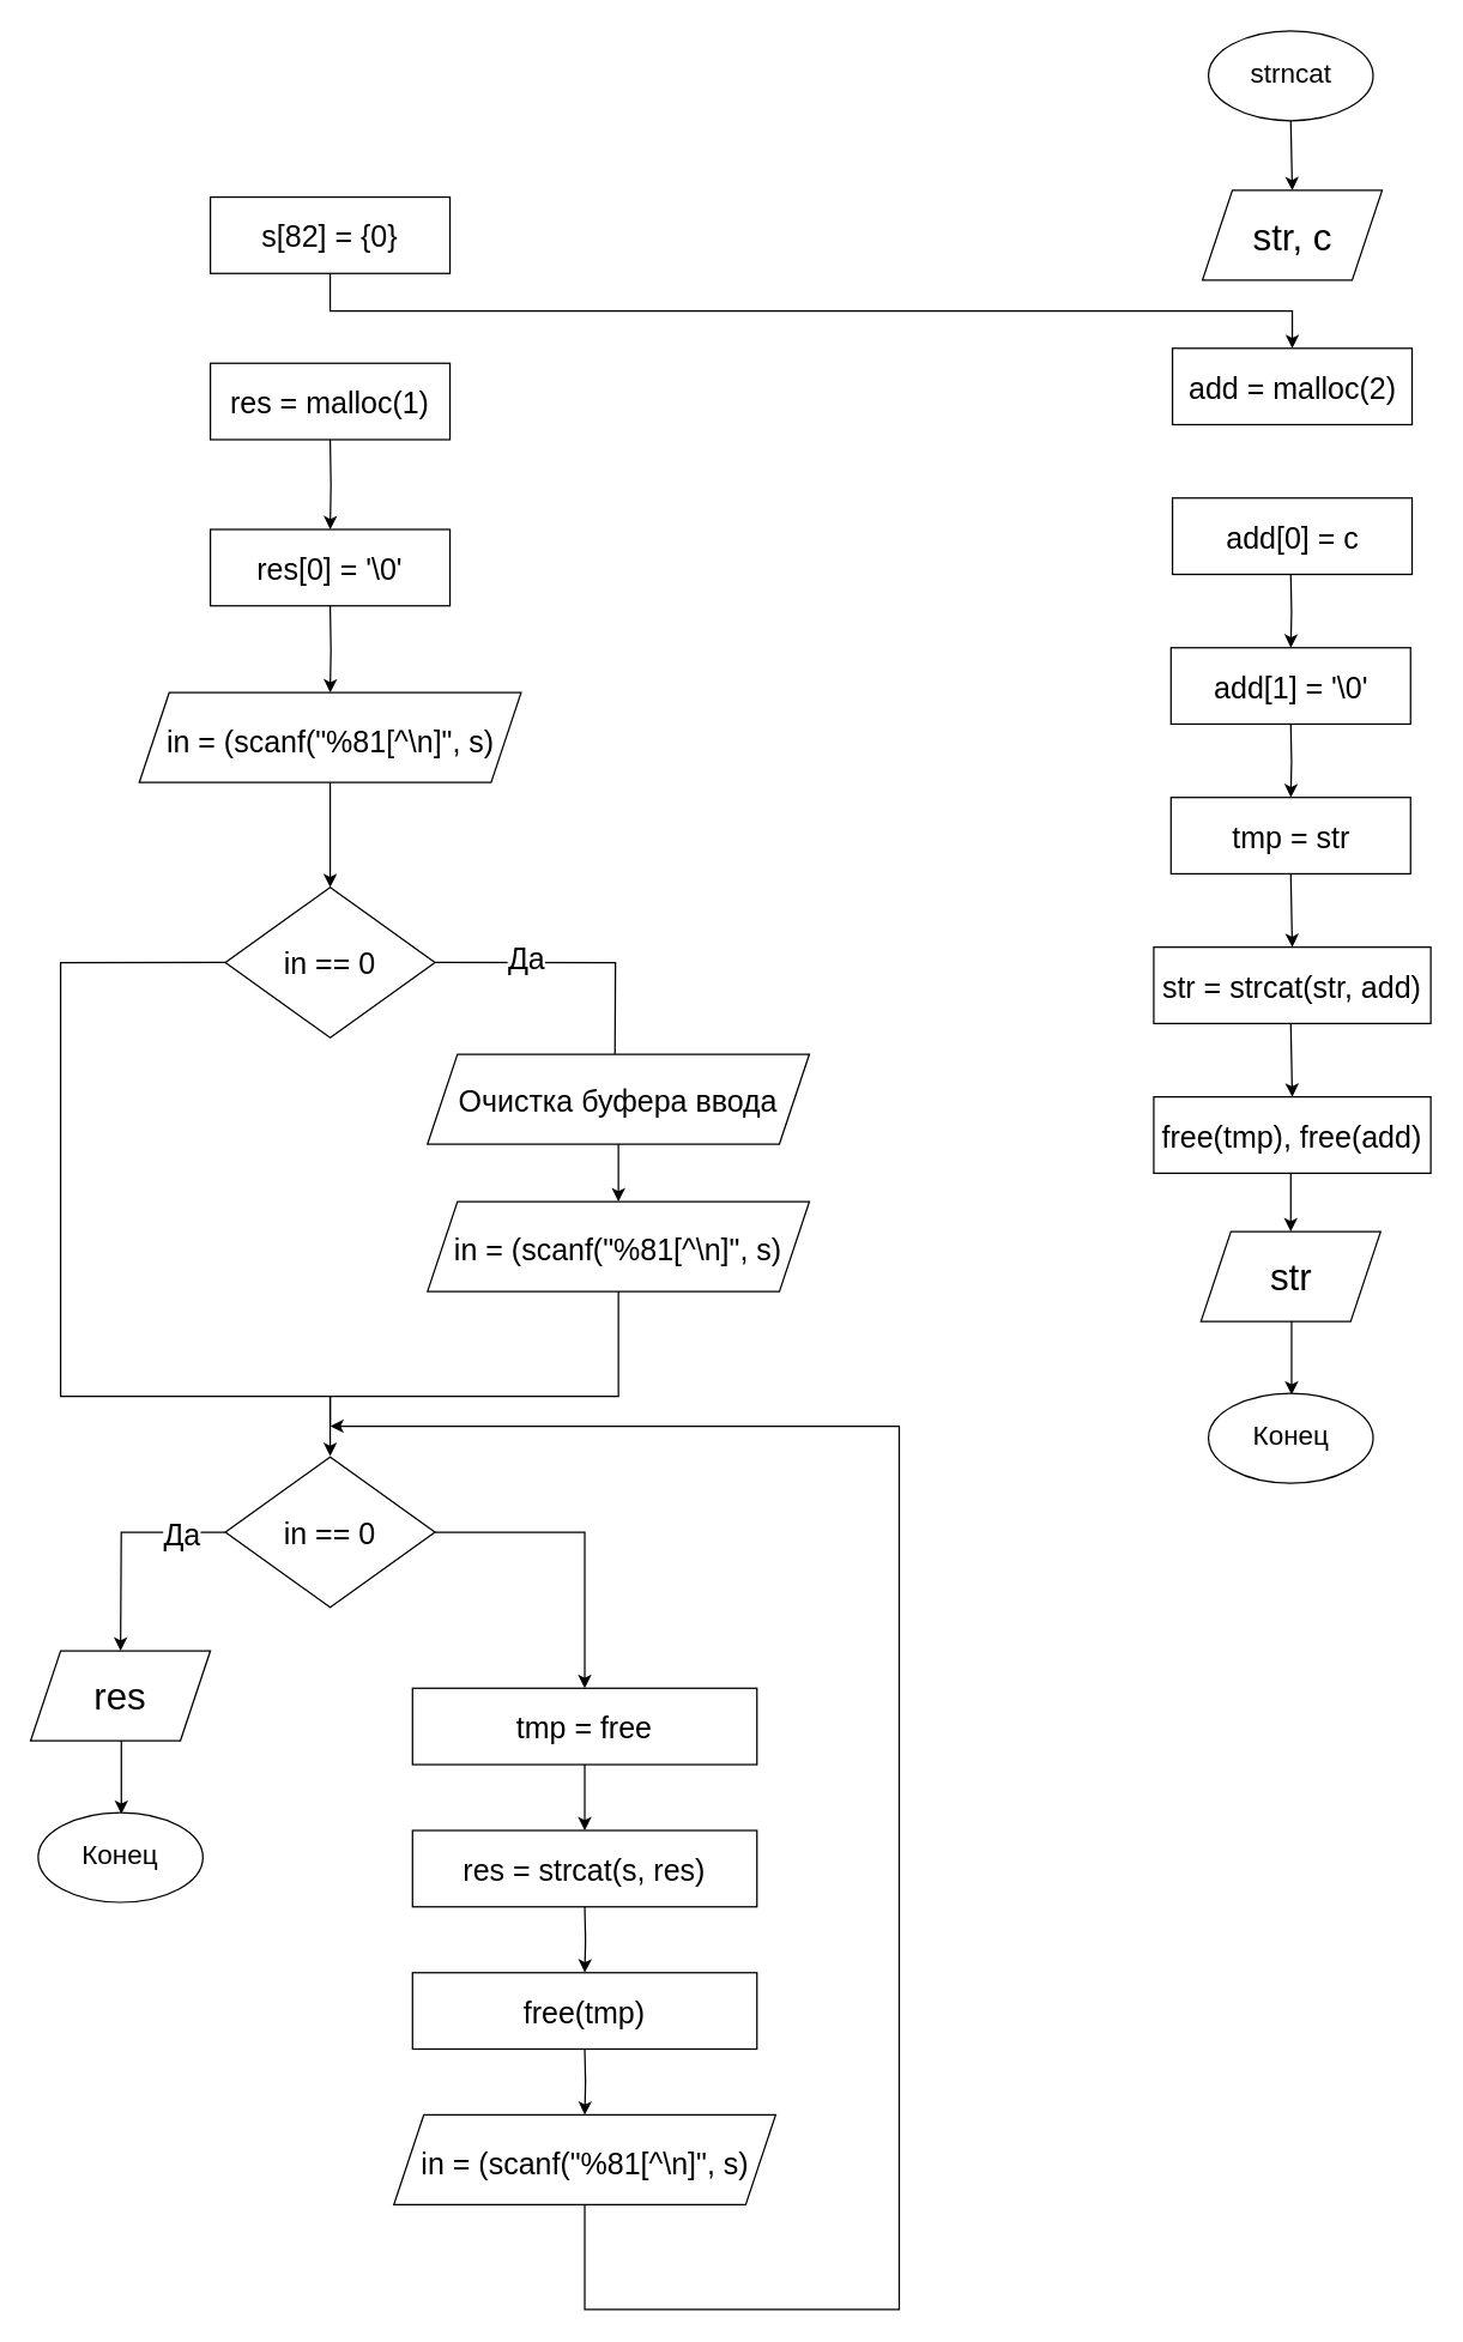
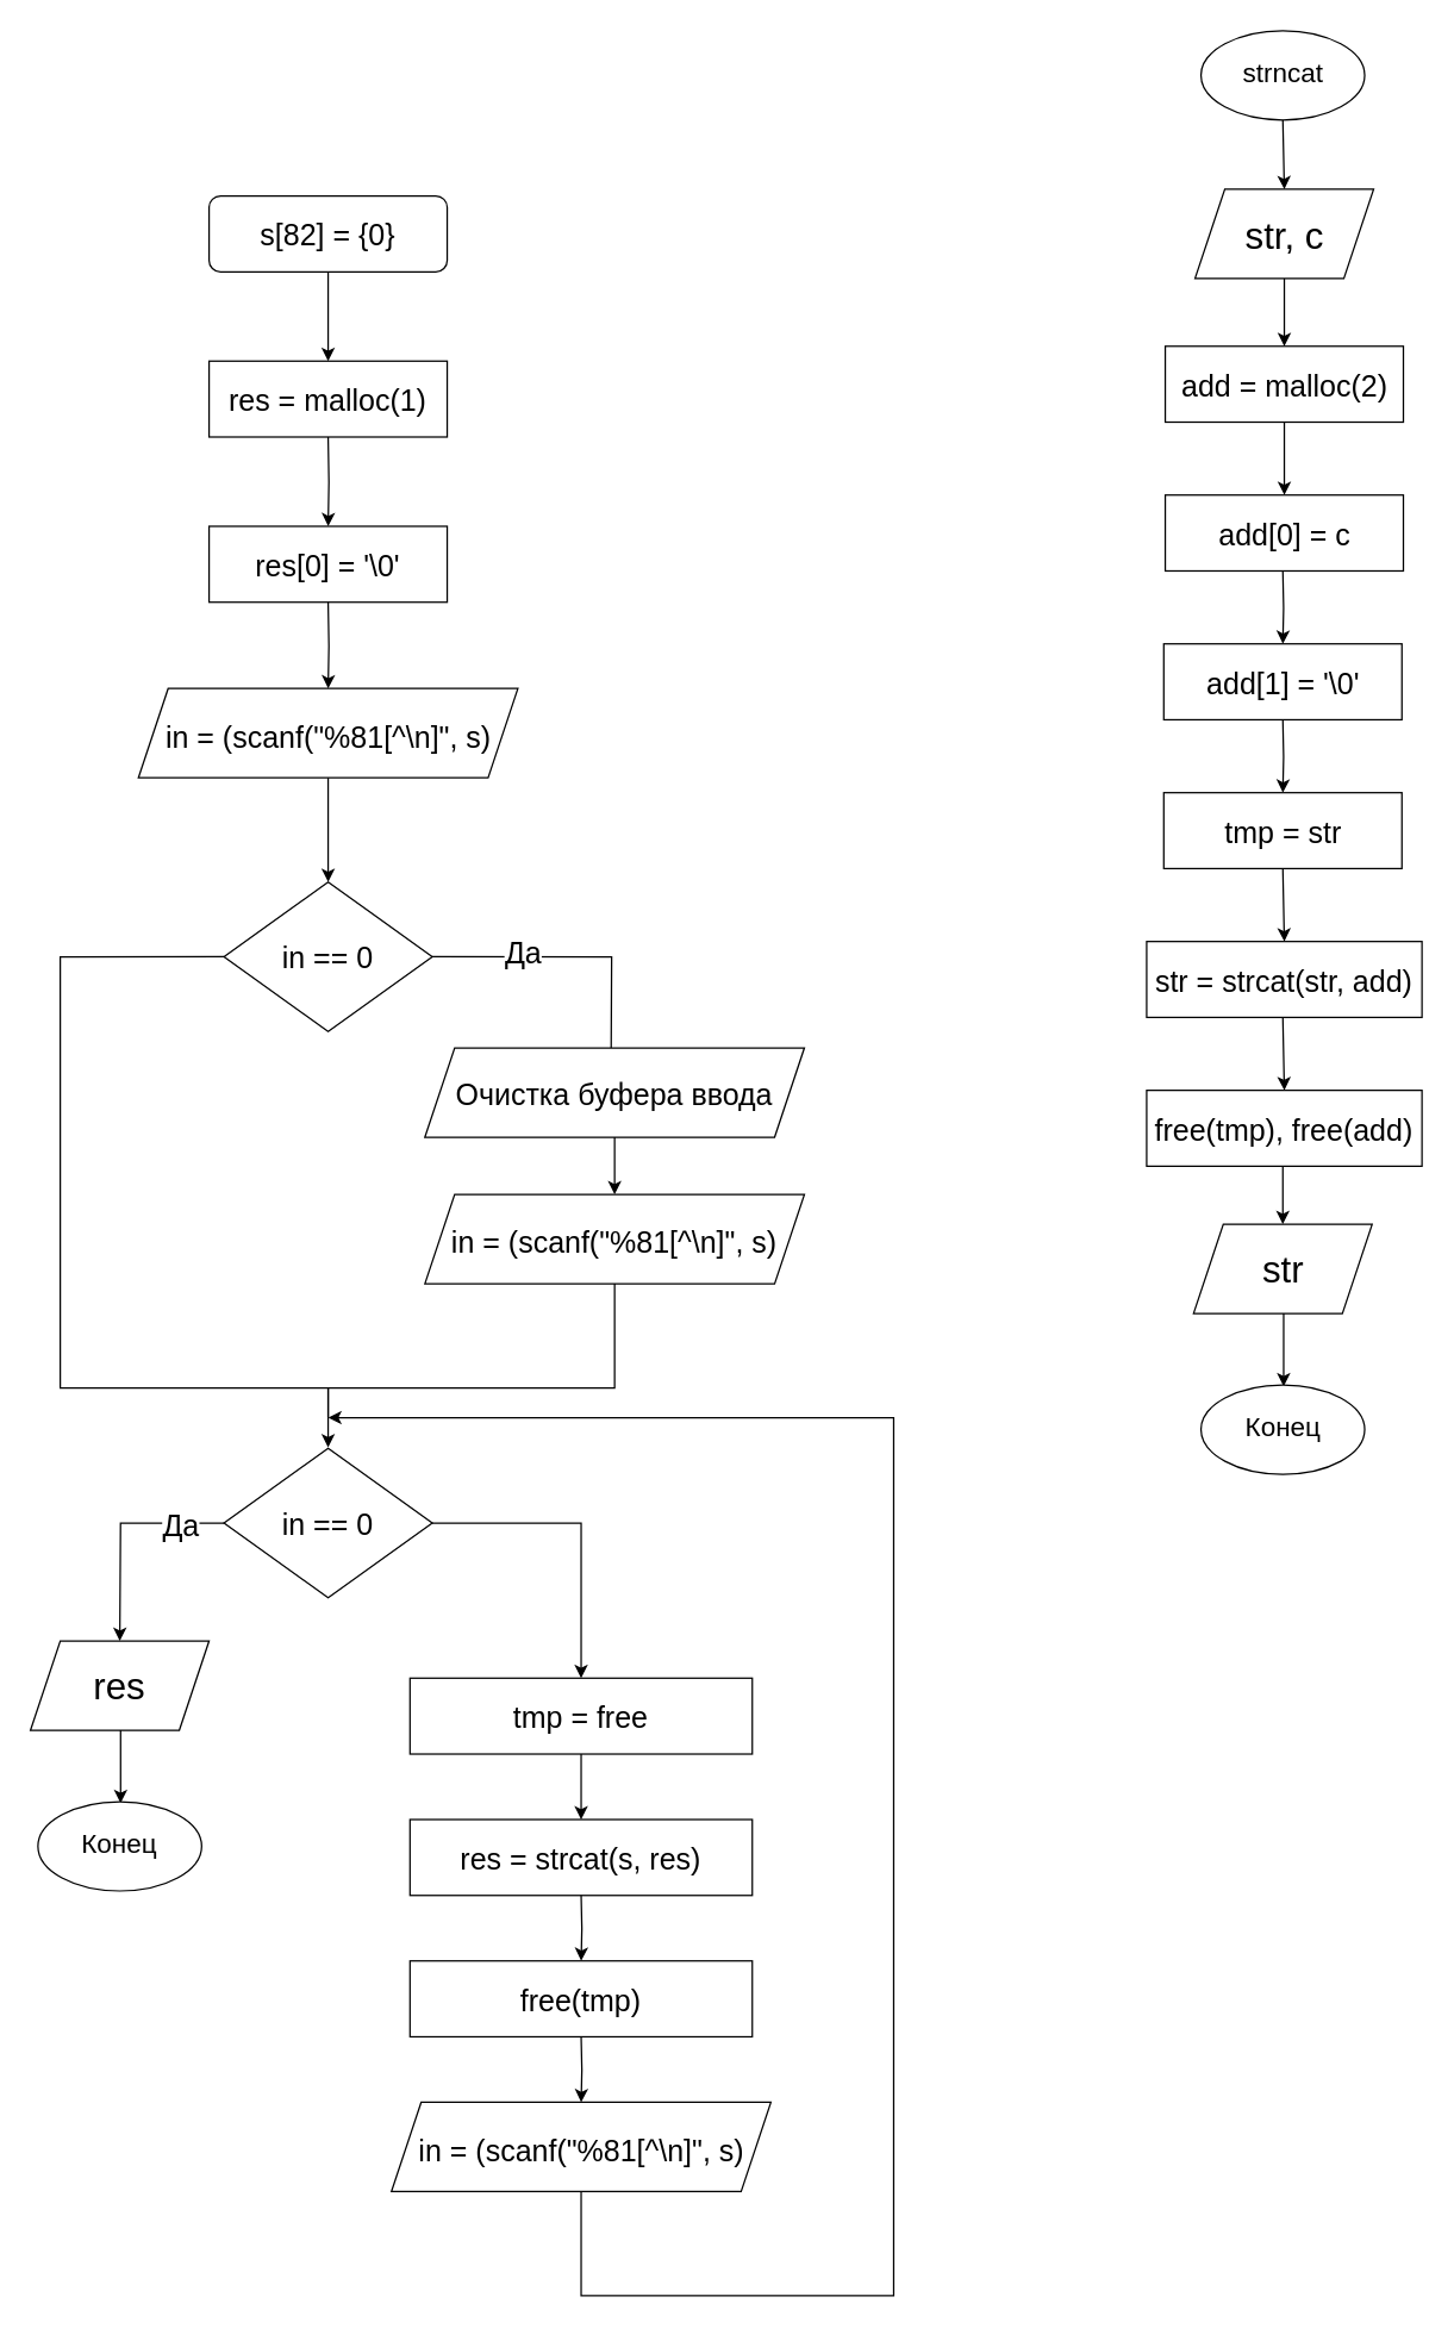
- <mxCell id="2" value="s[82] = {0}" style="rounded=0;whiteSpace=wrap;html=1;fontSize=20;" vertex="1" parent="1"><mxGeometry x="140" y="131" width="160" height="51" as="geometry" /></mxCell>
+ <mxCell id="2" value="s[82] = {0}" style="whiteSpace=wrap;html=1;fontSize=20;rounded=1;" vertex="1" parent="1"><mxGeometry x="140" y="131" width="160" height="51" as="geometry" /></mxCell>
+ <mxCell id="38" style="edgeStyle=orthogonalEdgeStyle;rounded=0;orthogonalLoop=1;jettySize=auto;html=1;exitX=0.5;exitY=1;exitDx=0;exitDy=0;entryX=0.5;entryY=0;entryDx=0;entryDy=0;" edge="1" parent="1" source="39" target="35"><mxGeometry relative="1" as="geometry" /></mxCell>
- <mxCell id="3" style="edgeStyle=orthogonalEdgeStyle;rounded=0;orthogonalLoop=1;jettySize=auto;html=1;exitX=0.5;exitY=1;exitDx=0;exitDy=0;" edge="1" parent="1" target="35" source="2"><mxGeometry relative="1" as="geometry"><mxPoint x="220" y="191" as="sourcePoint" /></mxGeometry></mxCell>
+ <mxCell id="3" style="edgeStyle=orthogonalEdgeStyle;rounded=0;orthogonalLoop=1;jettySize=auto;html=1;exitX=0.5;exitY=1;exitDx=0;exitDy=0;entryX=0.5;entryY=0;entryDx=0;entryDy=0;" edge="1" parent="1" target="4" source="2"><mxGeometry relative="1" as="geometry"><mxPoint x="220" y="191" as="sourcePoint" /></mxGeometry></mxCell>
+ <mxCell id="36" style="edgeStyle=orthogonalEdgeStyle;rounded=0;orthogonalLoop=1;jettySize=auto;html=1;exitX=0.5;exitY=1;exitDx=0;exitDy=0;entryX=0.5;entryY=0;entryDx=0;entryDy=0;" edge="1" parent="1" source="35" target="37"><mxGeometry relative="1" as="geometry"><mxPoint x="861.5" y="386.5" as="sourcePoint" /></mxGeometry></mxCell>
